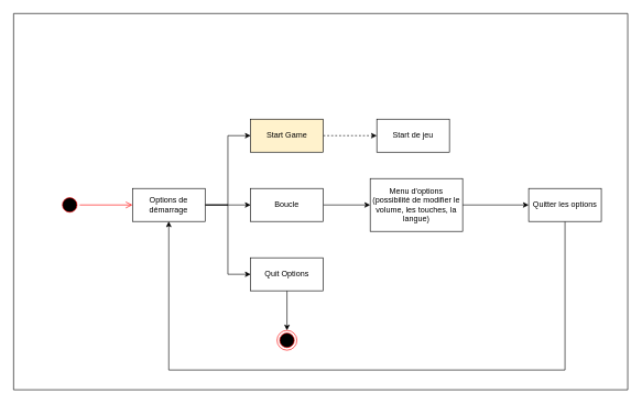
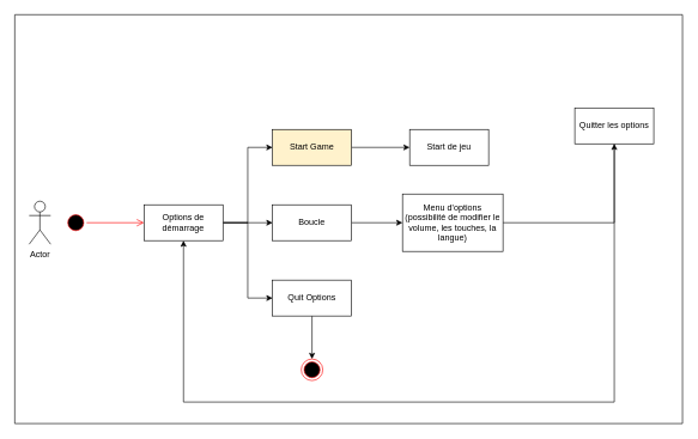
- <mxCell id="7" value="" style="edgeStyle=orthogonalEdgeStyle;rounded=0;orthogonalLoop=1;jettySize=auto;html=1;dashed=1;" edge="1" parent="1" source="8" target="18"><mxGeometry relative="1" as="geometry" /></mxCell>
+ <mxCell id="7" value="" style="edgeStyle=orthogonalEdgeStyle;rounded=0;orthogonalLoop=1;jettySize=auto;html=1;" edge="1" parent="1" source="8" target="18"><mxGeometry relative="1" as="geometry" /></mxCell>
+ <mxCell id="2" value="Actor" style="shape=umlActor;verticalLabelPosition=bottom;verticalAlign=top;html=1;" vertex="1" parent="1"><mxGeometry x="40" y="280" width="30" height="60" as="geometry" /></mxCell>
- <mxCell id="20" value="Quitter les options" style="html=1;whiteSpace=wrap;" vertex="1" parent="1"><mxGeometry x="800" y="285" width="110" height="50" as="geometry" /></mxCell>
+ <mxCell id="20" value="Quitter les options" style="html=1;whiteSpace=wrap;" vertex="1" parent="1"><mxGeometry x="800" y="150" width="110" height="50" as="geometry" /></mxCell>
